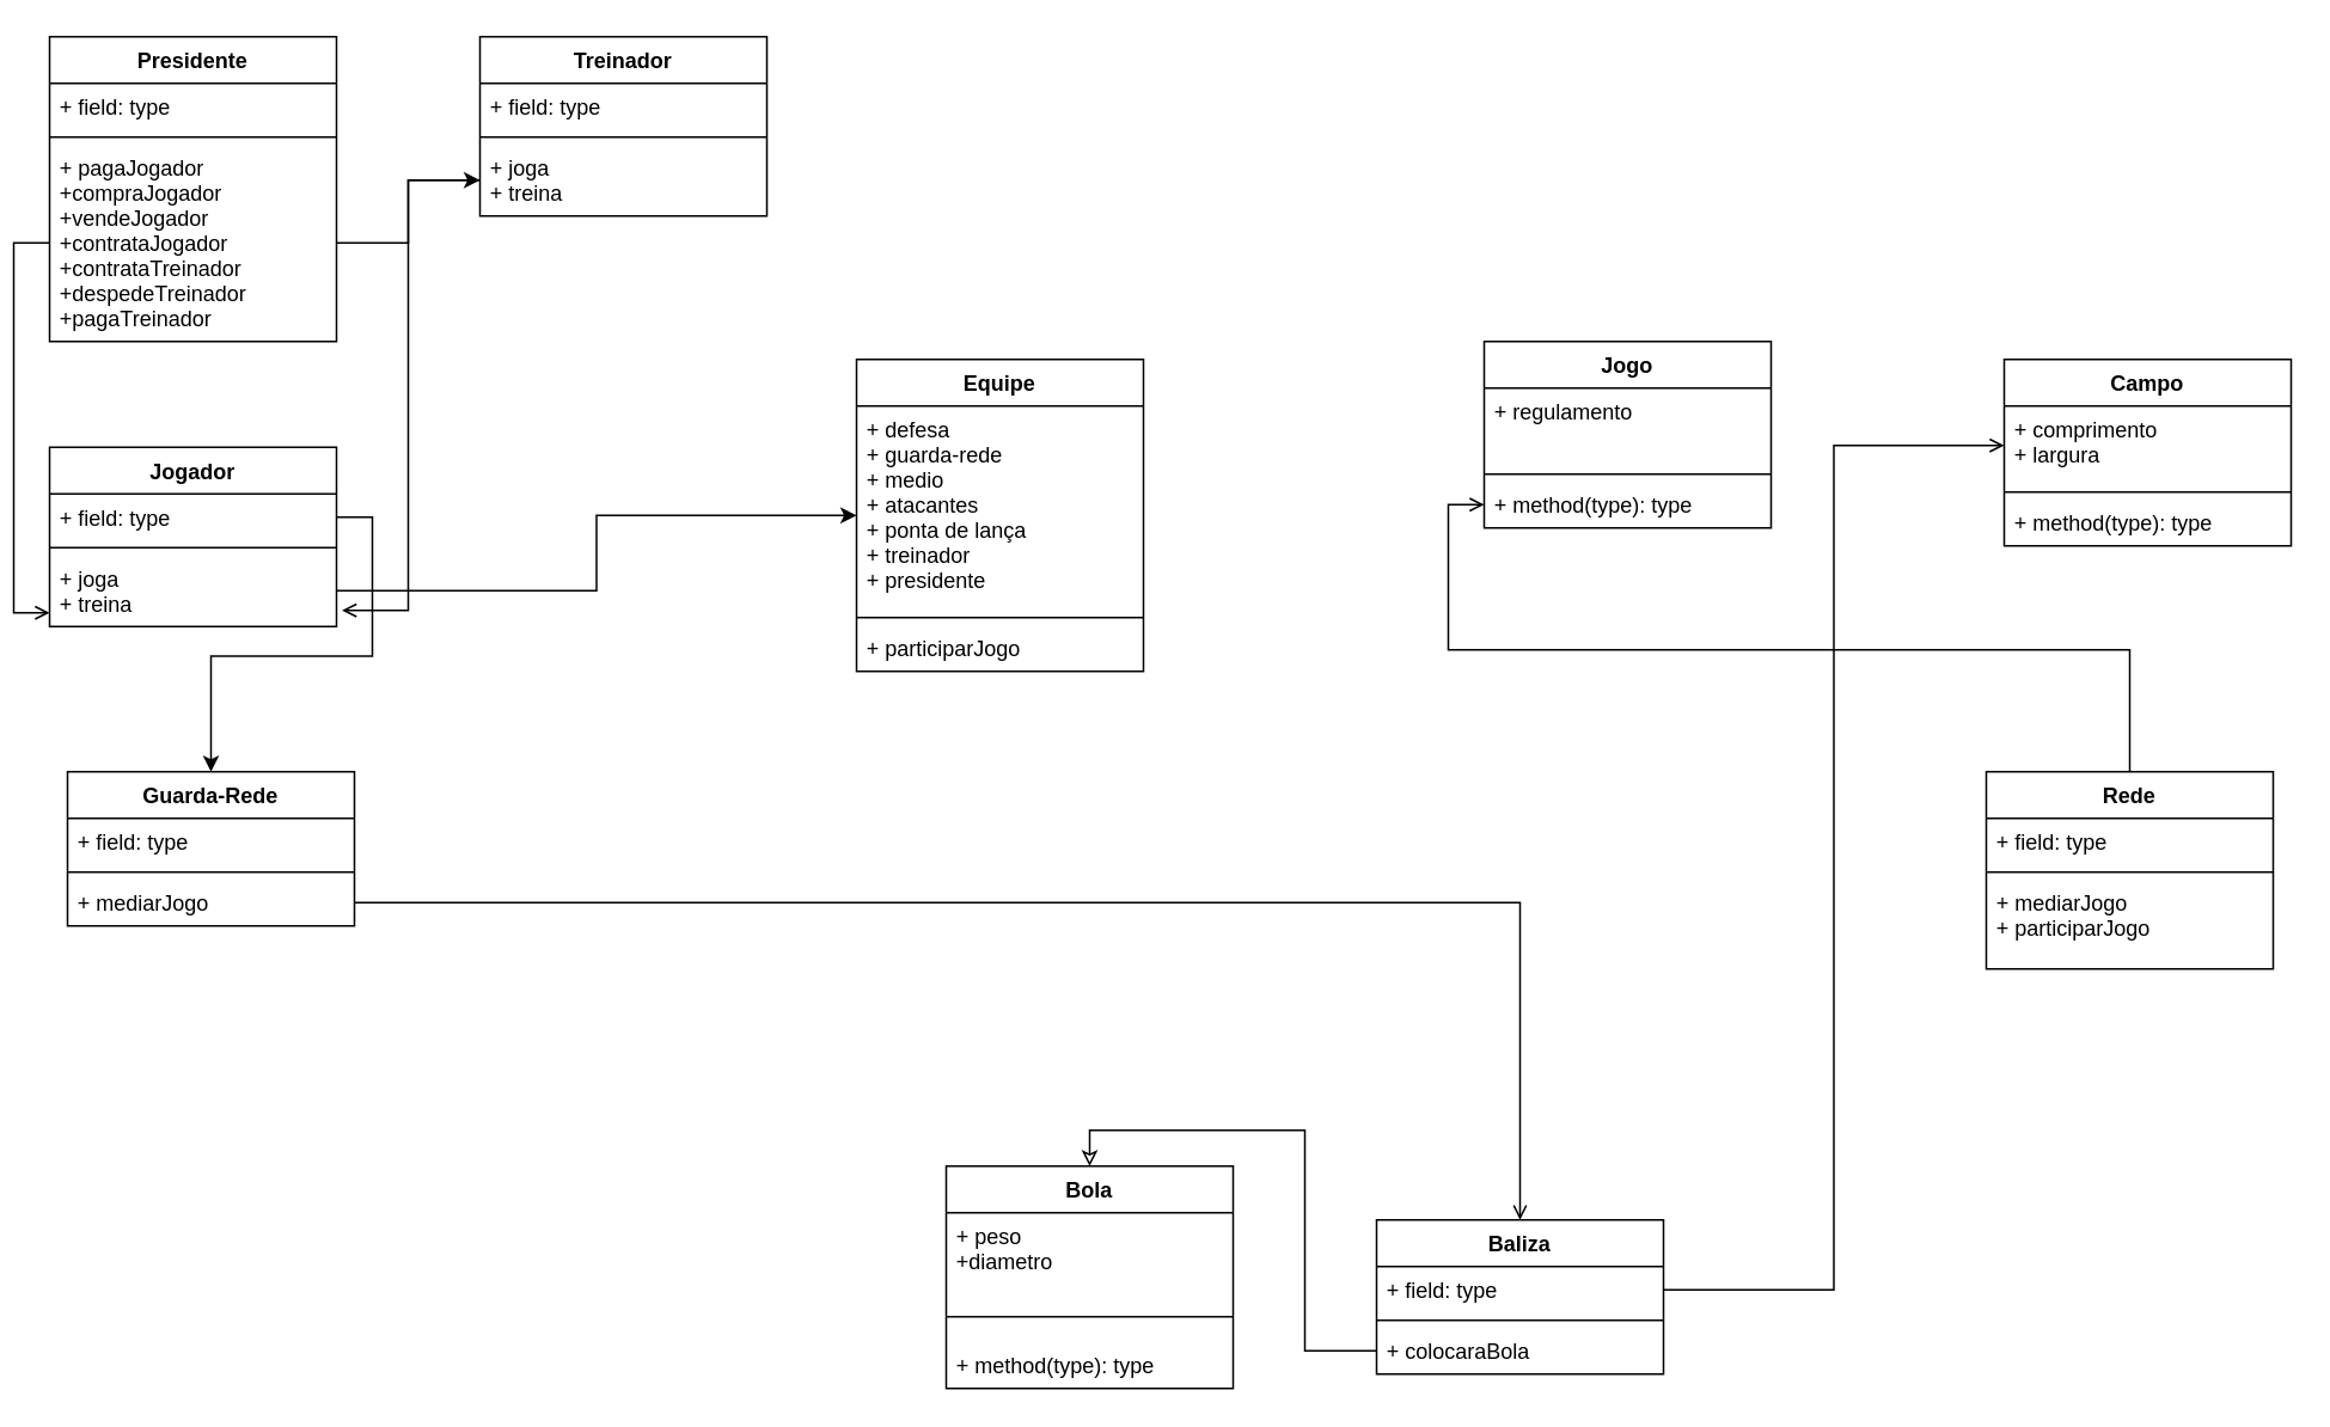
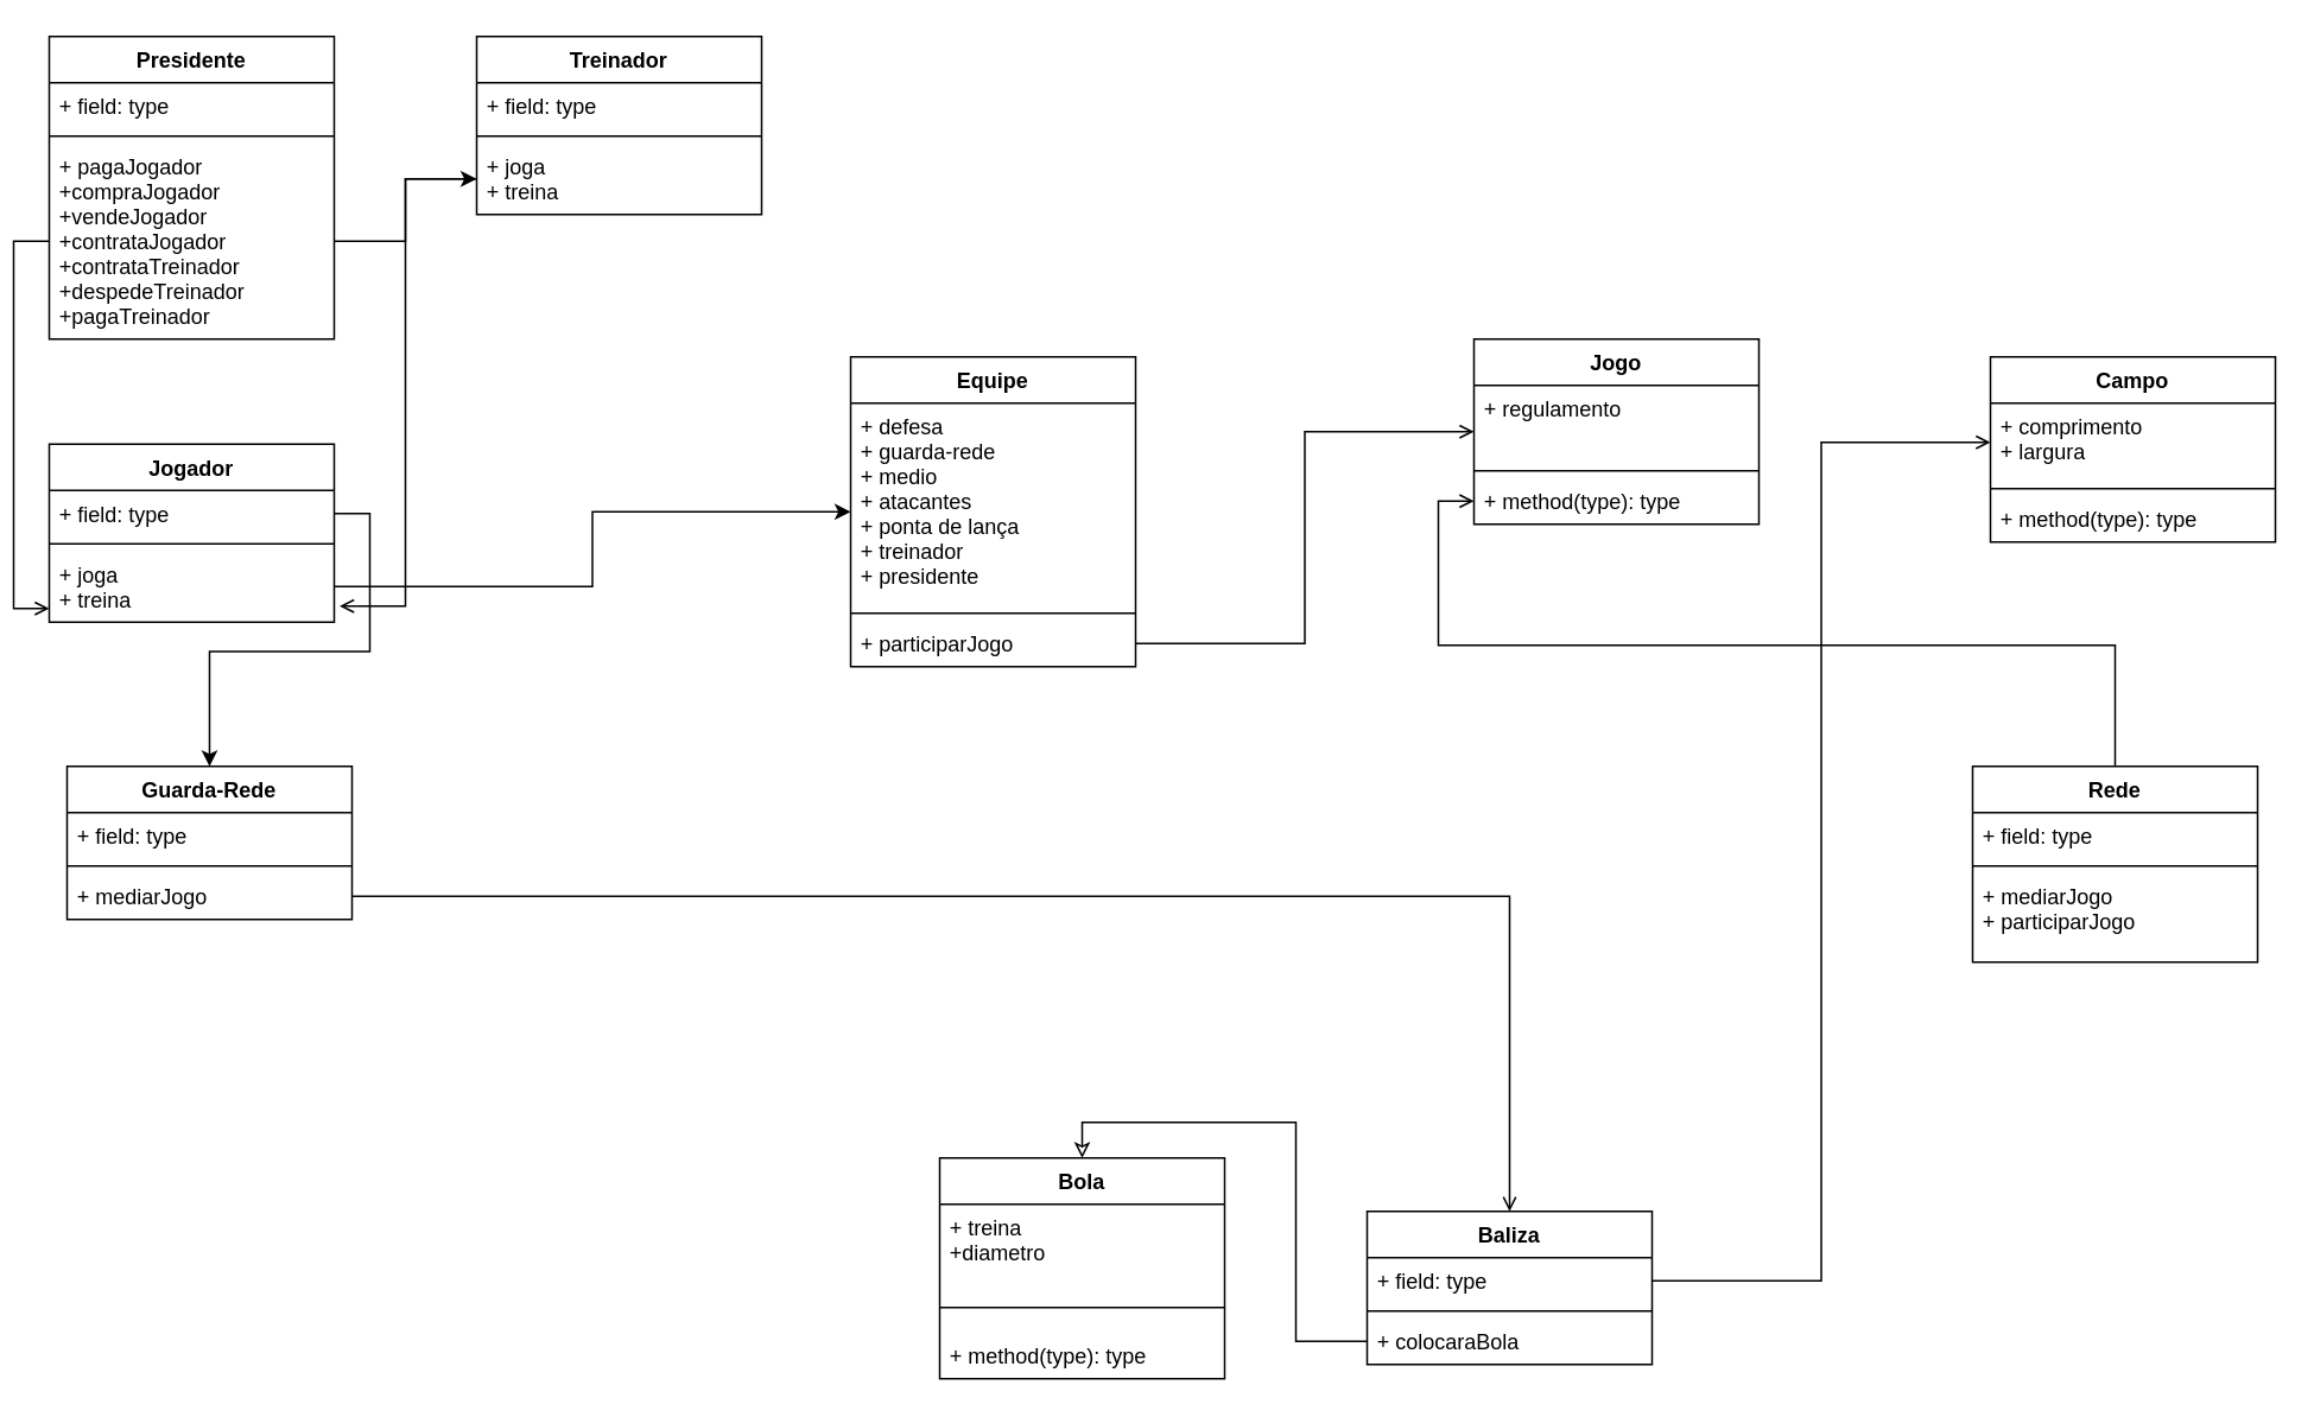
+ <mxCell id="49" style="edgeStyle=orthogonalEdgeStyle;rounded=0;orthogonalLoop=1;jettySize=auto;html=1;exitX=1;exitY=0.5;exitDx=0;exitDy=0;entryX=0;entryY=0.5;entryDx=0;entryDy=0;endArrow=open;endFill=0;" edge="1" parent="1" source="47" target="40"><mxGeometry relative="1" as="geometry" /></mxCell>
- <mxCell id="19" value="+ peso&#10;+diametro" style="text;strokeColor=none;fillColor=none;align=left;verticalAlign=top;spacingLeft=4;spacingRight=4;overflow=hidden;rotatable=0;points=[[0,0.5],[1,0.5]];portConstraint=eastwest;" vertex="1" parent="18"><mxGeometry y="26" width="160" height="44" as="geometry" /></mxCell>
+ <mxCell id="19" value="+ treina&#10;+diametro" style="text;strokeColor=none;fillColor=none;align=left;verticalAlign=top;spacingLeft=4;spacingRight=4;overflow=hidden;rotatable=0;points=[[0,0.5],[1,0.5]];portConstraint=eastwest;" vertex="1" parent="18"><mxGeometry y="26" width="160" height="44" as="geometry" /></mxCell>
